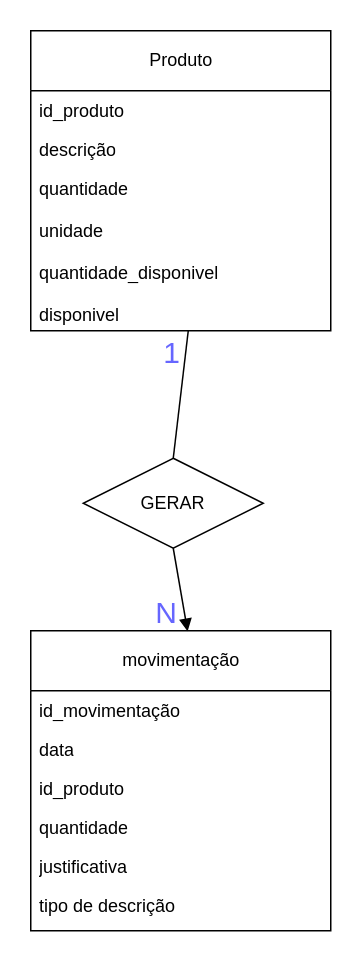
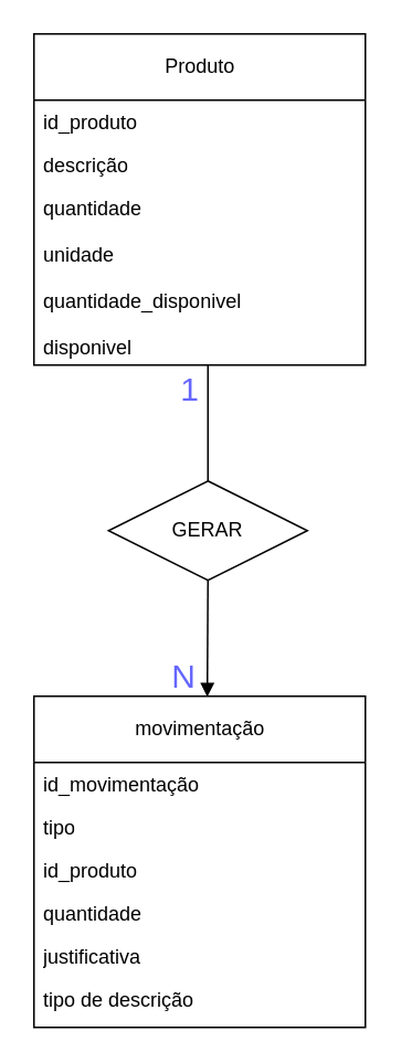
- <mxCell id="16" value="GERAR" style="shape=rhombus;perimeter=rhombusPerimeter;whiteSpace=wrap;html=1;align=center;" vertex="1" parent="1"><mxGeometry x="55" y="305" width="120" height="60" as="geometry" /></mxCell>
+ <mxCell id="16" value="GERAR" style="shape=rhombus;perimeter=rhombusPerimeter;whiteSpace=wrap;html=1;align=center;" vertex="1" parent="1"><mxGeometry x="65" y="290" width="120" height="60" as="geometry" /></mxCell>
- <mxCell id="11" value="data" style="text;strokeColor=none;fillColor=none;align=left;verticalAlign=top;spacingLeft=4;spacingRight=4;overflow=hidden;rotatable=0;points=[[0,0.5],[1,0.5]];portConstraint=eastwest;whiteSpace=wrap;html=1;" vertex="1" parent="9"><mxGeometry y="66" width="200" height="26" as="geometry" /></mxCell>
+ <mxCell id="11" value="tipo" style="text;strokeColor=none;fillColor=none;align=left;verticalAlign=top;spacingLeft=4;spacingRight=4;overflow=hidden;rotatable=0;points=[[0,0.5],[1,0.5]];portConstraint=eastwest;whiteSpace=wrap;html=1;" vertex="1" parent="9"><mxGeometry y="66" width="200" height="26" as="geometry" /></mxCell>
